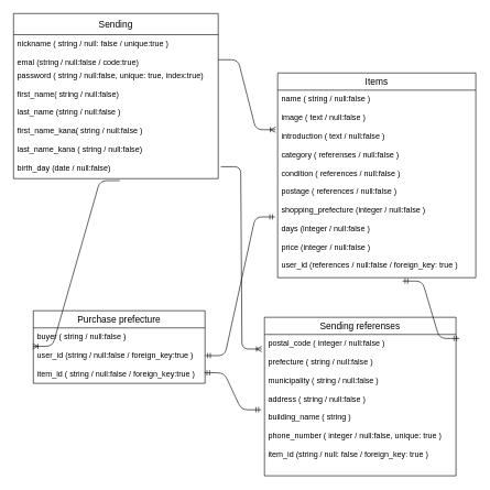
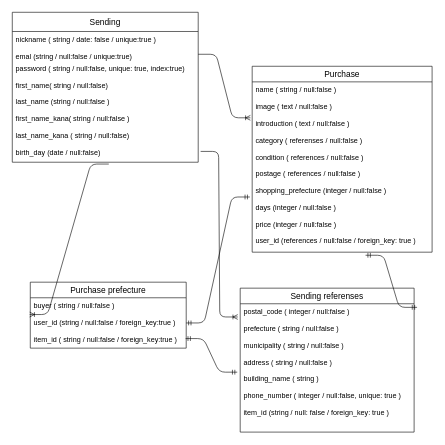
- <mxCell id="9" value="nickname ( string / null: false / unique:true )" style="text;strokeColor=none;fillColor=none;spacingLeft=4;spacingRight=4;overflow=hidden;rotatable=0;points=[[0,0.5],[1,0.5]];portConstraint=eastwest;fontSize=12;" vertex="1" parent="8"><mxGeometry y="32" width="310" height="28" as="geometry" /></mxCell>
+ <mxCell id="9" value="nickname ( string / date: false / unique:true )" style="text;strokeColor=none;fillColor=none;spacingLeft=4;spacingRight=4;overflow=hidden;rotatable=0;points=[[0,0.5],[1,0.5]];portConstraint=eastwest;fontSize=12;" vertex="1" parent="8"><mxGeometry y="32" width="310" height="28" as="geometry" /></mxCell>
- <mxCell id="10" value="emal (string / null:false / code:true)" style="text;strokeColor=none;fillColor=none;spacingLeft=4;spacingRight=4;overflow=hidden;rotatable=0;points=[[0,0.5],[1,0.5]];portConstraint=eastwest;fontSize=12;" vertex="1" parent="8"><mxGeometry y="60" width="310" height="20" as="geometry" /></mxCell>
+ <mxCell id="10" value="emal (string / null:false / unique:true)" style="text;strokeColor=none;fillColor=none;spacingLeft=4;spacingRight=4;overflow=hidden;rotatable=0;points=[[0,0.5],[1,0.5]];portConstraint=eastwest;fontSize=12;" vertex="1" parent="8"><mxGeometry y="60" width="310" height="20" as="geometry" /></mxCell>
- <mxCell id="2" value="Items" style="swimlane;fontStyle=0;childLayout=stackLayout;horizontal=1;startSize=26;horizontalStack=0;resizeParent=1;resizeParentMax=0;resizeLast=0;collapsible=1;marginBottom=0;align=center;fontSize=14;" vertex="1" parent="1"><mxGeometry x="420" y="110" width="300" height="310" as="geometry" /></mxCell>
+ <mxCell id="2" value="Purchase" style="swimlane;fontStyle=0;childLayout=stackLayout;horizontal=1;startSize=26;horizontalStack=0;resizeParent=1;resizeParentMax=0;resizeLast=0;collapsible=1;marginBottom=0;align=center;fontSize=14;" vertex="1" parent="1"><mxGeometry x="420" y="110" width="300" height="310" as="geometry" /></mxCell>
